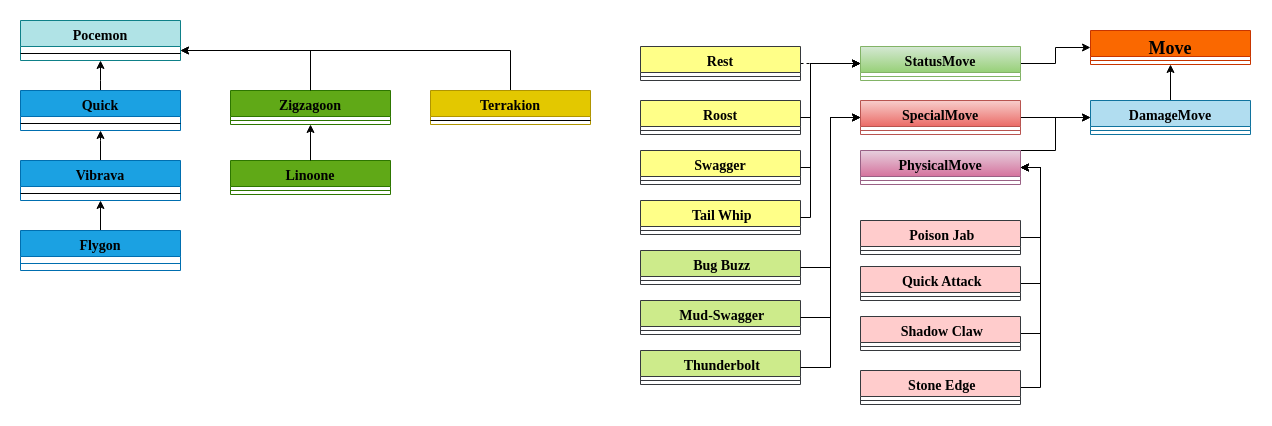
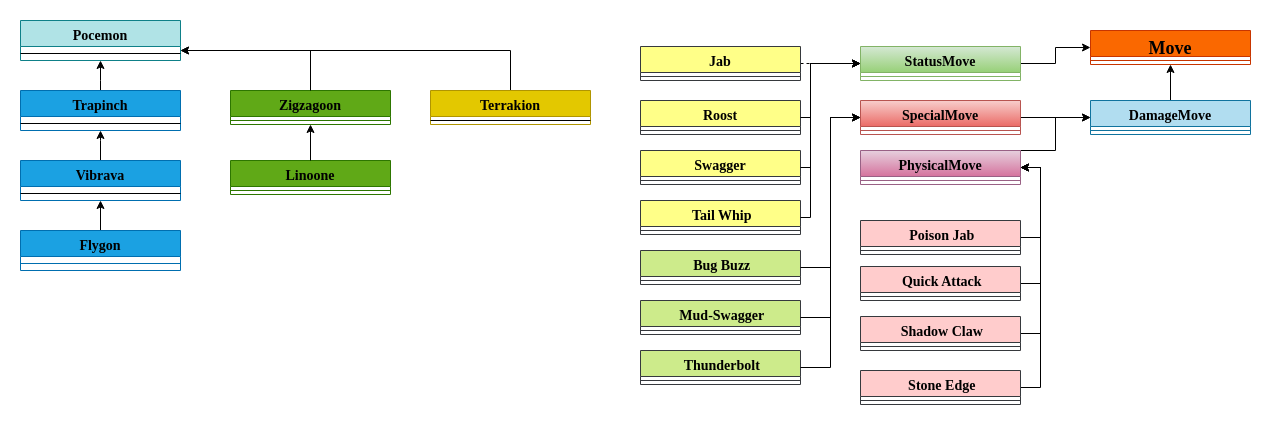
- <mxCell id="23" value="Rest" style="swimlane;fontStyle=1;align=center;verticalAlign=top;childLayout=stackLayout;horizontal=1;startSize=26;horizontalStack=0;resizeParent=1;resizeParentMax=0;resizeLast=0;collapsible=1;marginBottom=0;fontFamily=Times New Roman;fontSize=14;fillColor=#ffff88;strokeColor=#36393d;" parent="1" vertex="1"><mxGeometry x="640" y="46" width="160" height="34" as="geometry" /></mxCell>
+ <mxCell id="23" value="Jab" style="swimlane;fontStyle=1;align=center;verticalAlign=top;childLayout=stackLayout;horizontal=1;startSize=26;horizontalStack=0;resizeParent=1;resizeParentMax=0;resizeLast=0;collapsible=1;marginBottom=0;fontFamily=Times New Roman;fontSize=14;fillColor=#ffff88;strokeColor=#36393d;" parent="1" vertex="1"><mxGeometry x="640" y="46" width="160" height="34" as="geometry" /></mxCell>
- <mxCell id="5" value="Quick" style="swimlane;fontStyle=1;align=center;verticalAlign=top;childLayout=stackLayout;horizontal=1;startSize=26;horizontalStack=0;resizeParent=1;resizeLast=0;collapsible=1;marginBottom=0;rounded=0;shadow=0;strokeWidth=1;fillColor=#1ba1e2;fontColor=#000000;strokeColor=#006EAF;fontSize=14;fontFamily=Times New Roman;" parent="1" vertex="1"><mxGeometry x="20" y="90" width="160" height="40" as="geometry"><mxRectangle x="130" y="380" width="160" height="26" as="alternateBounds" /></mxGeometry></mxCell>
+ <mxCell id="5" value="Trapinch" style="swimlane;fontStyle=1;align=center;verticalAlign=top;childLayout=stackLayout;horizontal=1;startSize=26;horizontalStack=0;resizeParent=1;resizeLast=0;collapsible=1;marginBottom=0;rounded=0;shadow=0;strokeWidth=1;fillColor=#1ba1e2;fontColor=#000000;strokeColor=#006EAF;fontSize=14;fontFamily=Times New Roman;" parent="1" vertex="1"><mxGeometry x="20" y="90" width="160" height="40" as="geometry"><mxRectangle x="130" y="380" width="160" height="26" as="alternateBounds" /></mxGeometry></mxCell>
